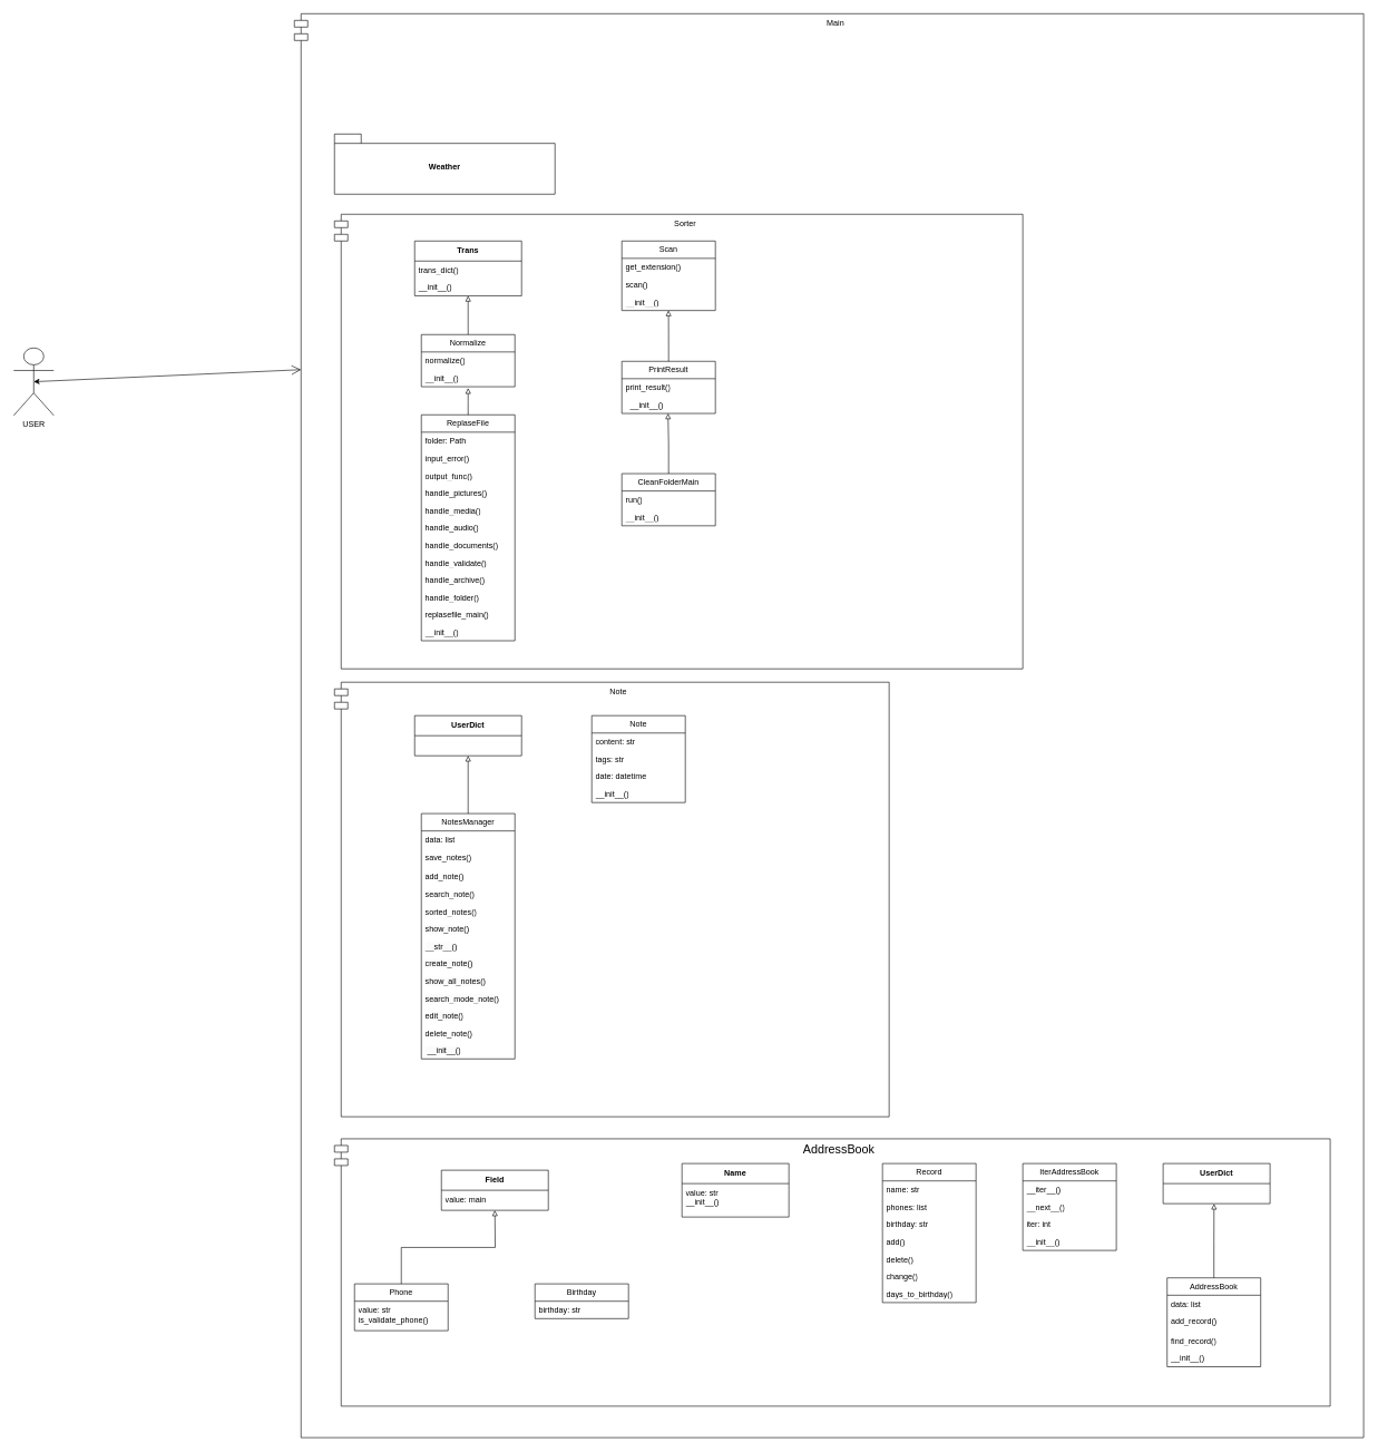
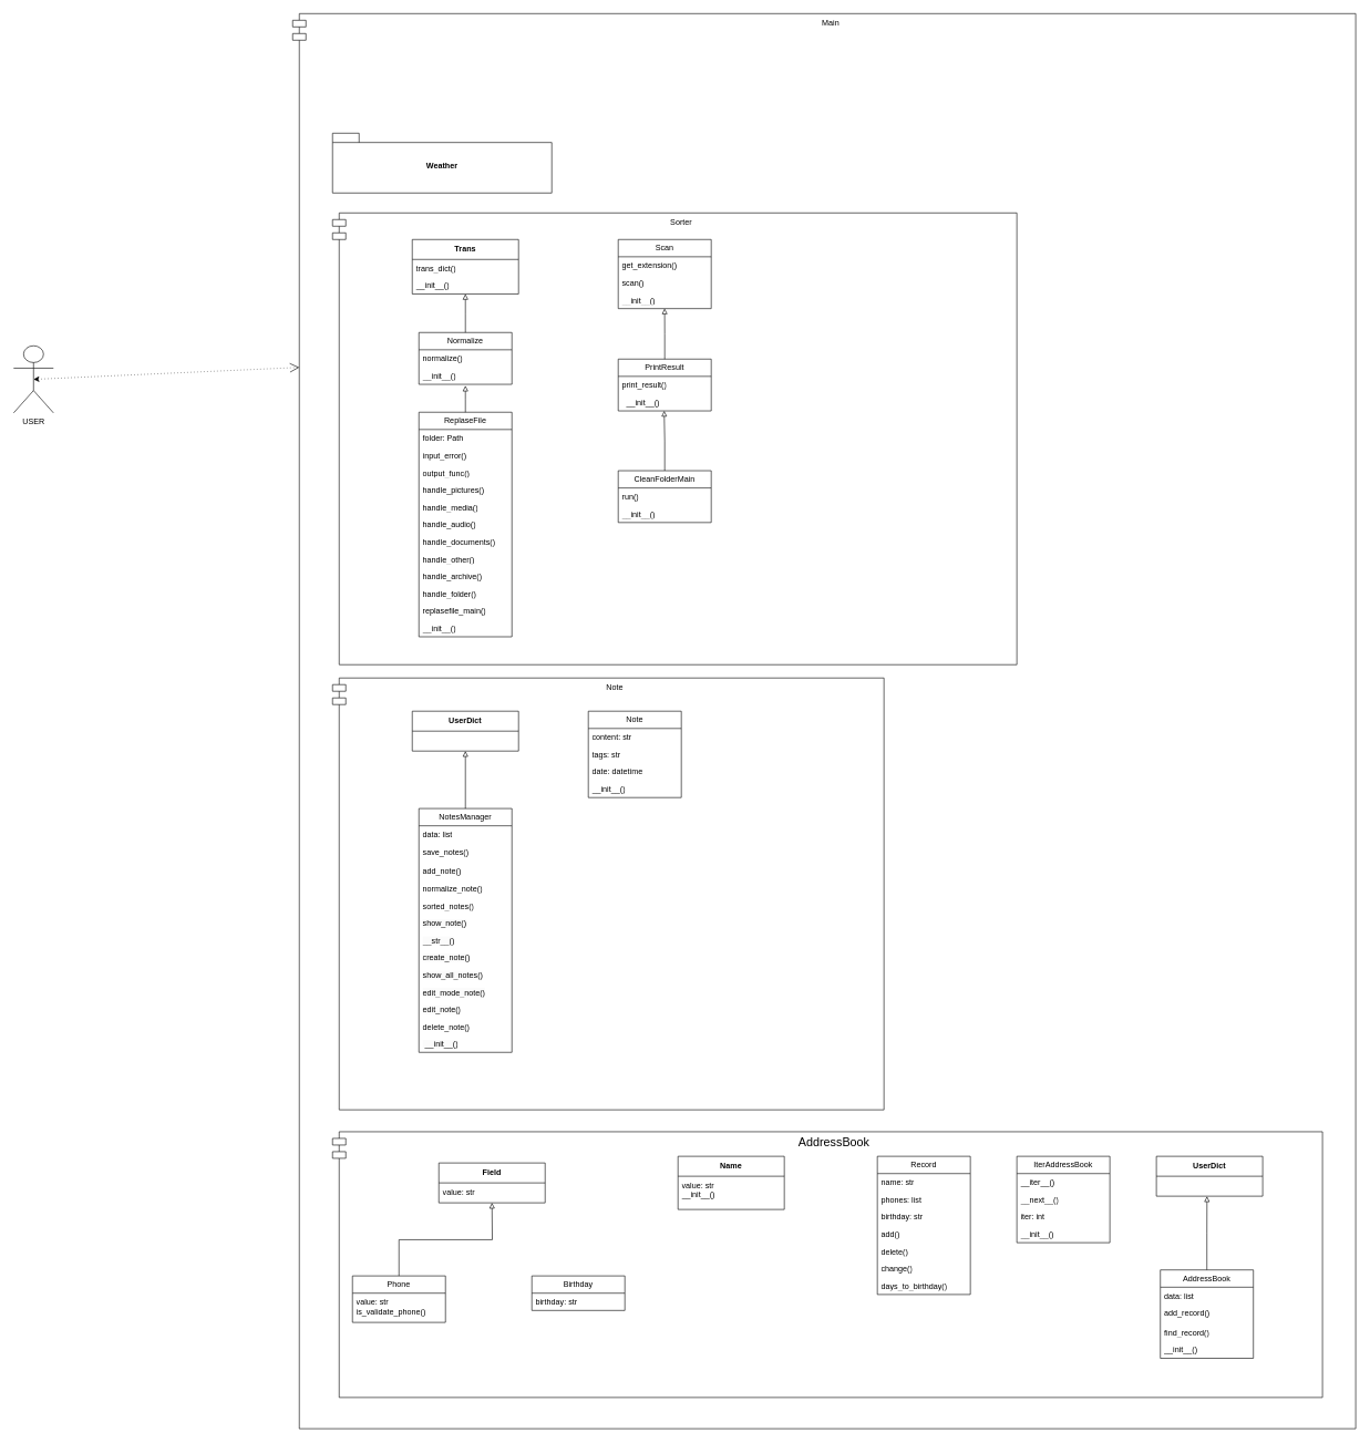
- <mxCell id="91" value="" style="endArrow=open;endFill=1;endSize=12;html=1;rounded=0;startArrow=classic;startFill=1;dashed=0;dashPattern=1 4;entryX=0;entryY=0.25;entryDx=10;entryDy=0;entryPerimeter=0;exitX=0.5;exitY=0.5;exitDx=0;exitDy=0;exitPerimeter=0;" edge="1" parent="1" source="35" target="2"><mxGeometry width="160" relative="1" as="geometry"><mxPoint x="120" y="191.5" as="sourcePoint" /><mxPoint x="280" y="191.5" as="targetPoint" /></mxGeometry></mxCell>
+ <mxCell id="91" value="" style="endArrow=open;endFill=1;endSize=12;html=1;rounded=0;startArrow=classic;startFill=1;dashed=1;dashPattern=1 4;entryX=0;entryY=0.25;entryDx=10;entryDy=0;entryPerimeter=0;exitX=0.5;exitY=0.5;exitDx=0;exitDy=0;exitPerimeter=0;" edge="1" parent="1" source="35" target="2"><mxGeometry width="160" relative="1" as="geometry"><mxPoint x="120" y="191.5" as="sourcePoint" /><mxPoint x="280" y="191.5" as="targetPoint" /></mxGeometry></mxCell>
- <mxCell id="72" value="handle_validate()" style="text;strokeColor=none;fillColor=none;align=left;verticalAlign=top;spacingLeft=4;spacingRight=4;overflow=hidden;rotatable=0;points=[[0,0.5],[1,0.5]];portConstraint=eastwest;whiteSpace=wrap;html=1;" vertex="1" parent="64"><mxGeometry y="208" width="140" height="26" as="geometry" /></mxCell>
+ <mxCell id="72" value="handle_other()" style="text;strokeColor=none;fillColor=none;align=left;verticalAlign=top;spacingLeft=4;spacingRight=4;overflow=hidden;rotatable=0;points=[[0,0.5],[1,0.5]];portConstraint=eastwest;whiteSpace=wrap;html=1;" vertex="1" parent="64"><mxGeometry y="208" width="140" height="26" as="geometry" /></mxCell>
- <mxCell id="40" value="search_note()" style="text;strokeColor=none;fillColor=none;align=left;verticalAlign=top;spacingLeft=4;spacingRight=4;overflow=hidden;rotatable=0;points=[[0,0.5],[1,0.5]];portConstraint=eastwest;whiteSpace=wrap;html=1;" vertex="1" parent="36"><mxGeometry y="107" width="140" height="26" as="geometry" /></mxCell>
+ <mxCell id="40" value="normalize_note()" style="text;strokeColor=none;fillColor=none;align=left;verticalAlign=top;spacingLeft=4;spacingRight=4;overflow=hidden;rotatable=0;points=[[0,0.5],[1,0.5]];portConstraint=eastwest;whiteSpace=wrap;html=1;" vertex="1" parent="36"><mxGeometry y="107" width="140" height="26" as="geometry" /></mxCell>
- <mxCell id="46" value="&lt;span style=&quot;caret-color: rgb(0, 0, 0); color: rgb(0, 0, 0); font-family: Helvetica; font-size: 12px; font-style: normal; font-variant-caps: normal; font-weight: 400; letter-spacing: normal; text-align: center; text-indent: 0px; text-transform: none; word-spacing: 0px; -webkit-text-stroke-width: 0px; background-color: rgb(251, 251, 251); text-decoration: none; float: none; display: inline !important;&quot;&gt;search_mode_note()&lt;/span&gt;" style="text;strokeColor=none;fillColor=none;align=left;verticalAlign=top;spacingLeft=4;spacingRight=4;overflow=hidden;rotatable=0;points=[[0,0.5],[1,0.5]];portConstraint=eastwest;whiteSpace=wrap;html=1;" vertex="1" parent="36"><mxGeometry y="263" width="140" height="26" as="geometry" /></mxCell>
+ <mxCell id="46" value="&lt;span style=&quot;caret-color: rgb(0, 0, 0); color: rgb(0, 0, 0); font-family: Helvetica; font-size: 12px; font-style: normal; font-variant-caps: normal; font-weight: 400; letter-spacing: normal; text-align: center; text-indent: 0px; text-transform: none; word-spacing: 0px; -webkit-text-stroke-width: 0px; background-color: rgb(251, 251, 251); text-decoration: none; float: none; display: inline !important;&quot;&gt;edit_mode_note()&lt;/span&gt;" style="text;strokeColor=none;fillColor=none;align=left;verticalAlign=top;spacingLeft=4;spacingRight=4;overflow=hidden;rotatable=0;points=[[0,0.5],[1,0.5]];portConstraint=eastwest;whiteSpace=wrap;html=1;" vertex="1" parent="36"><mxGeometry y="263" width="140" height="26" as="geometry" /></mxCell>
- <mxCell id="7" value="value: main&amp;nbsp;" style="text;strokeColor=none;fillColor=none;align=left;verticalAlign=top;spacingLeft=4;spacingRight=4;overflow=hidden;rotatable=0;points=[[0,0.5],[1,0.5]];portConstraint=eastwest;whiteSpace=wrap;html=1;" vertex="1" parent="6"><mxGeometry y="30" width="160" height="30" as="geometry" /></mxCell>
+ <mxCell id="7" value="value: str&amp;nbsp;" style="text;strokeColor=none;fillColor=none;align=left;verticalAlign=top;spacingLeft=4;spacingRight=4;overflow=hidden;rotatable=0;points=[[0,0.5],[1,0.5]];portConstraint=eastwest;whiteSpace=wrap;html=1;" vertex="1" parent="6"><mxGeometry y="30" width="160" height="30" as="geometry" /></mxCell>
